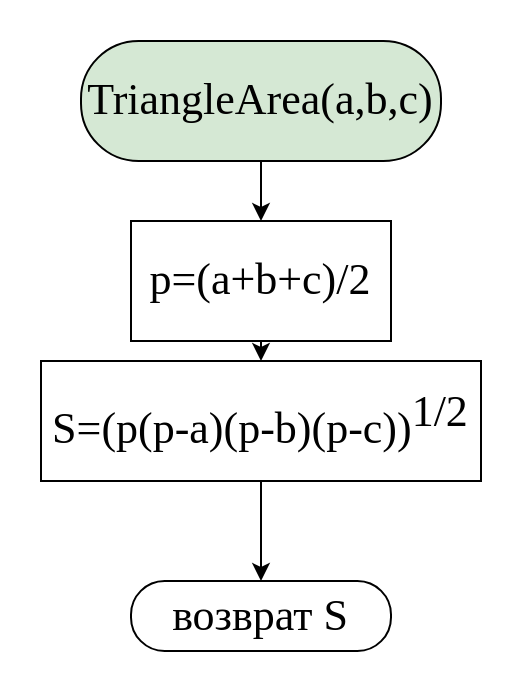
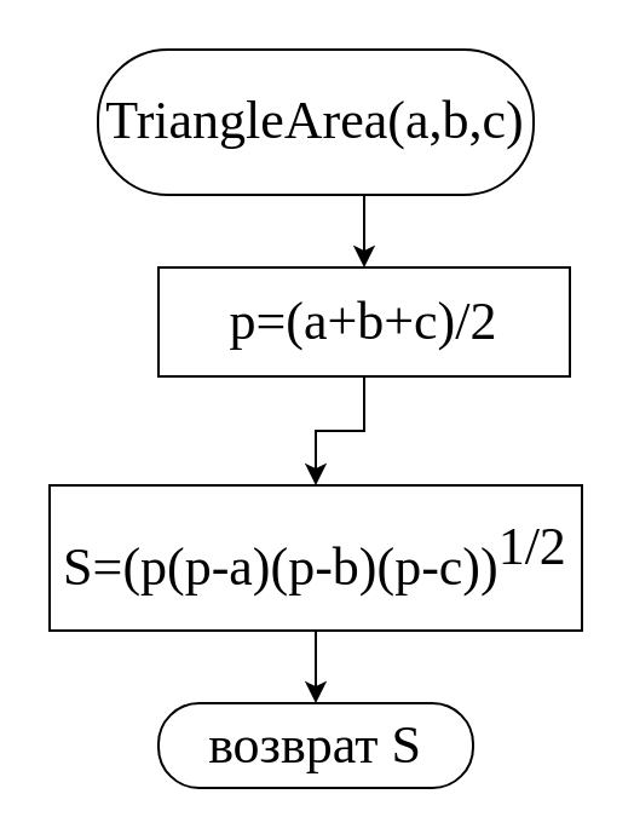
- <mxCell id="3" value="TriangleArea(a,b,c)" style="rounded=1;whiteSpace=wrap;html=1;arcSize=48;fontFamily=Times New Roman;fontSize=22;fillColor=#d5e8d4;" vertex="1" parent="1"><mxGeometry x="40" y="20" width="180" height="60" as="geometry" /></mxCell>
+ <mxCell id="3" value="TriangleArea(a,b,c)" style="rounded=1;whiteSpace=wrap;html=1;arcSize=48;fontFamily=Times New Roman;fontSize=22;" vertex="1" parent="1"><mxGeometry x="40" y="20" width="180" height="60" as="geometry" /></mxCell>
- <mxCell id="5" value="p=(a+b+c)/2" style="rounded=0;whiteSpace=wrap;html=1;fontFamily=Times New Roman;fontSize=22;" vertex="1" parent="1"><mxGeometry x="65" y="110" width="130" height="60" as="geometry" /></mxCell>
+ <mxCell id="5" value="p=(a+b+c)/2" style="rounded=0;whiteSpace=wrap;html=1;fontFamily=Times New Roman;fontSize=22;" vertex="1" parent="1"><mxGeometry x="65" y="110" width="170" height="45" as="geometry" /></mxCell>
- <mxCell id="7" value="S=(p(p-a)(p-b)(p-c))&lt;sup style=&quot;font-size: 22px;&quot;&gt;1/2&lt;/sup&gt;" style="rounded=0;whiteSpace=wrap;html=1;fontFamily=Times New Roman;fontSize=22;" vertex="1" parent="1"><mxGeometry x="20" y="180" width="220" height="60" as="geometry" /></mxCell>
+ <mxCell id="7" value="S=(p(p-a)(p-b)(p-c))&lt;sup style=&quot;font-size: 22px;&quot;&gt;1/2&lt;/sup&gt;" style="rounded=0;whiteSpace=wrap;html=1;fontFamily=Times New Roman;fontSize=22;" vertex="1" parent="1"><mxGeometry x="20" y="200" width="220" height="60" as="geometry" /></mxCell>
